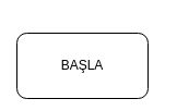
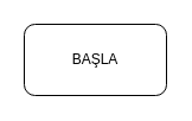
- <mxCell id="2" value="BAŞLA" style="rounded=1;whiteSpace=wrap;html=1;" vertex="1" parent="1"><mxGeometry x="15" y="30" width="120" height="60" as="geometry" /></mxCell>
+ <mxCell id="2" value="BAŞLA" style="rounded=1;whiteSpace=wrap;html=1;" vertex="1" parent="1"><mxGeometry x="20" y="20" width="120" height="60" as="geometry" /></mxCell>
